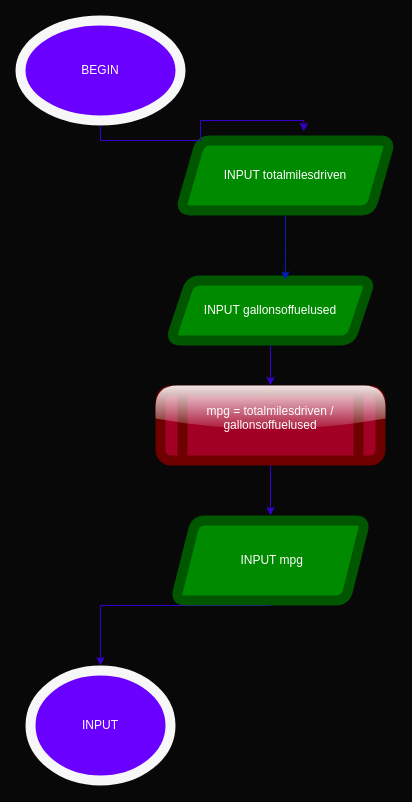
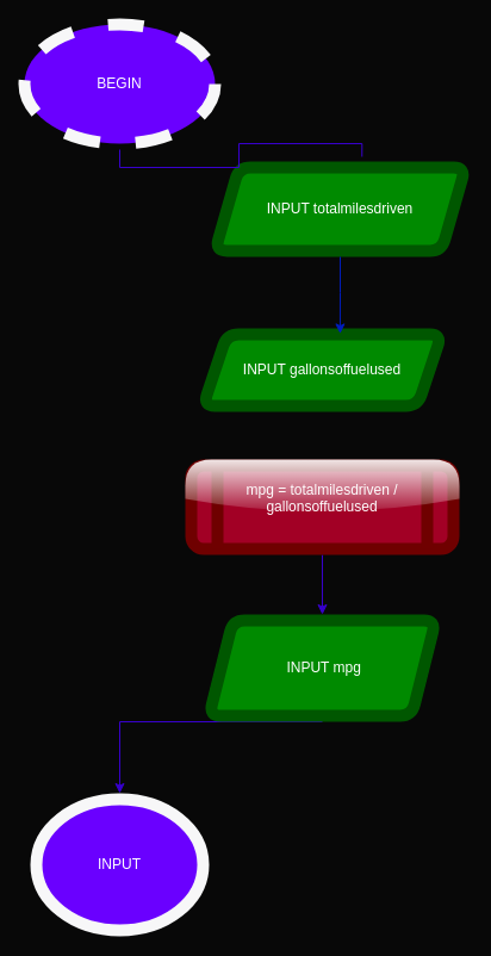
- <mxCell id="9" value="BEGIN" style="ellipse;whiteSpace=wrap;html=1;fillColor=#6a00ff;fontColor=#ffffff;strokeColor=#f7f7f8;strokeWidth=10;perimeterSpacing=5;" vertex="1" parent="1"><mxGeometry x="20" y="20" width="160" height="100" as="geometry" /></mxCell>
+ <mxCell id="9" value="BEGIN" style="ellipse;whiteSpace=wrap;html=1;fillColor=#6a00ff;fontColor=#ffffff;strokeColor=#f7f7f8;strokeWidth=10;perimeterSpacing=5;dashed=1;" vertex="1" parent="1"><mxGeometry x="20" y="20" width="160" height="100" as="geometry" /></mxCell>
- <mxCell id="11" style="edgeStyle=orthogonalEdgeStyle;rounded=0;orthogonalLoop=1;jettySize=auto;html=1;entryX=0.583;entryY=-0.05;entryDx=0;entryDy=0;entryPerimeter=0;fillColor=#6a00ff;strokeColor=#3700CC;" edge="1" parent="1" source="9" target="2"><mxGeometry relative="1" as="geometry" /></mxCell>
+ <mxCell id="11" style="edgeStyle=orthogonalEdgeStyle;rounded=0;orthogonalLoop=1;jettySize=auto;html=1;entryX=0.583;entryY=-0.05;entryDx=0;entryDy=0;entryPerimeter=0;fillColor=#6a00ff;strokeColor=#3700CC;endArrow=none;" edge="1" parent="1" source="9" target="2"><mxGeometry relative="1" as="geometry" /></mxCell>
- <mxCell id="3" style="edgeStyle=orthogonalEdgeStyle;rounded=0;orthogonalLoop=1;jettySize=auto;html=1;entryX=0.5;entryY=0;entryDx=0;entryDy=0;fillColor=#6a00ff;strokeColor=#3700CC;" edge="1" parent="1" source="4" target="6"><mxGeometry relative="1" as="geometry" /></mxCell>
